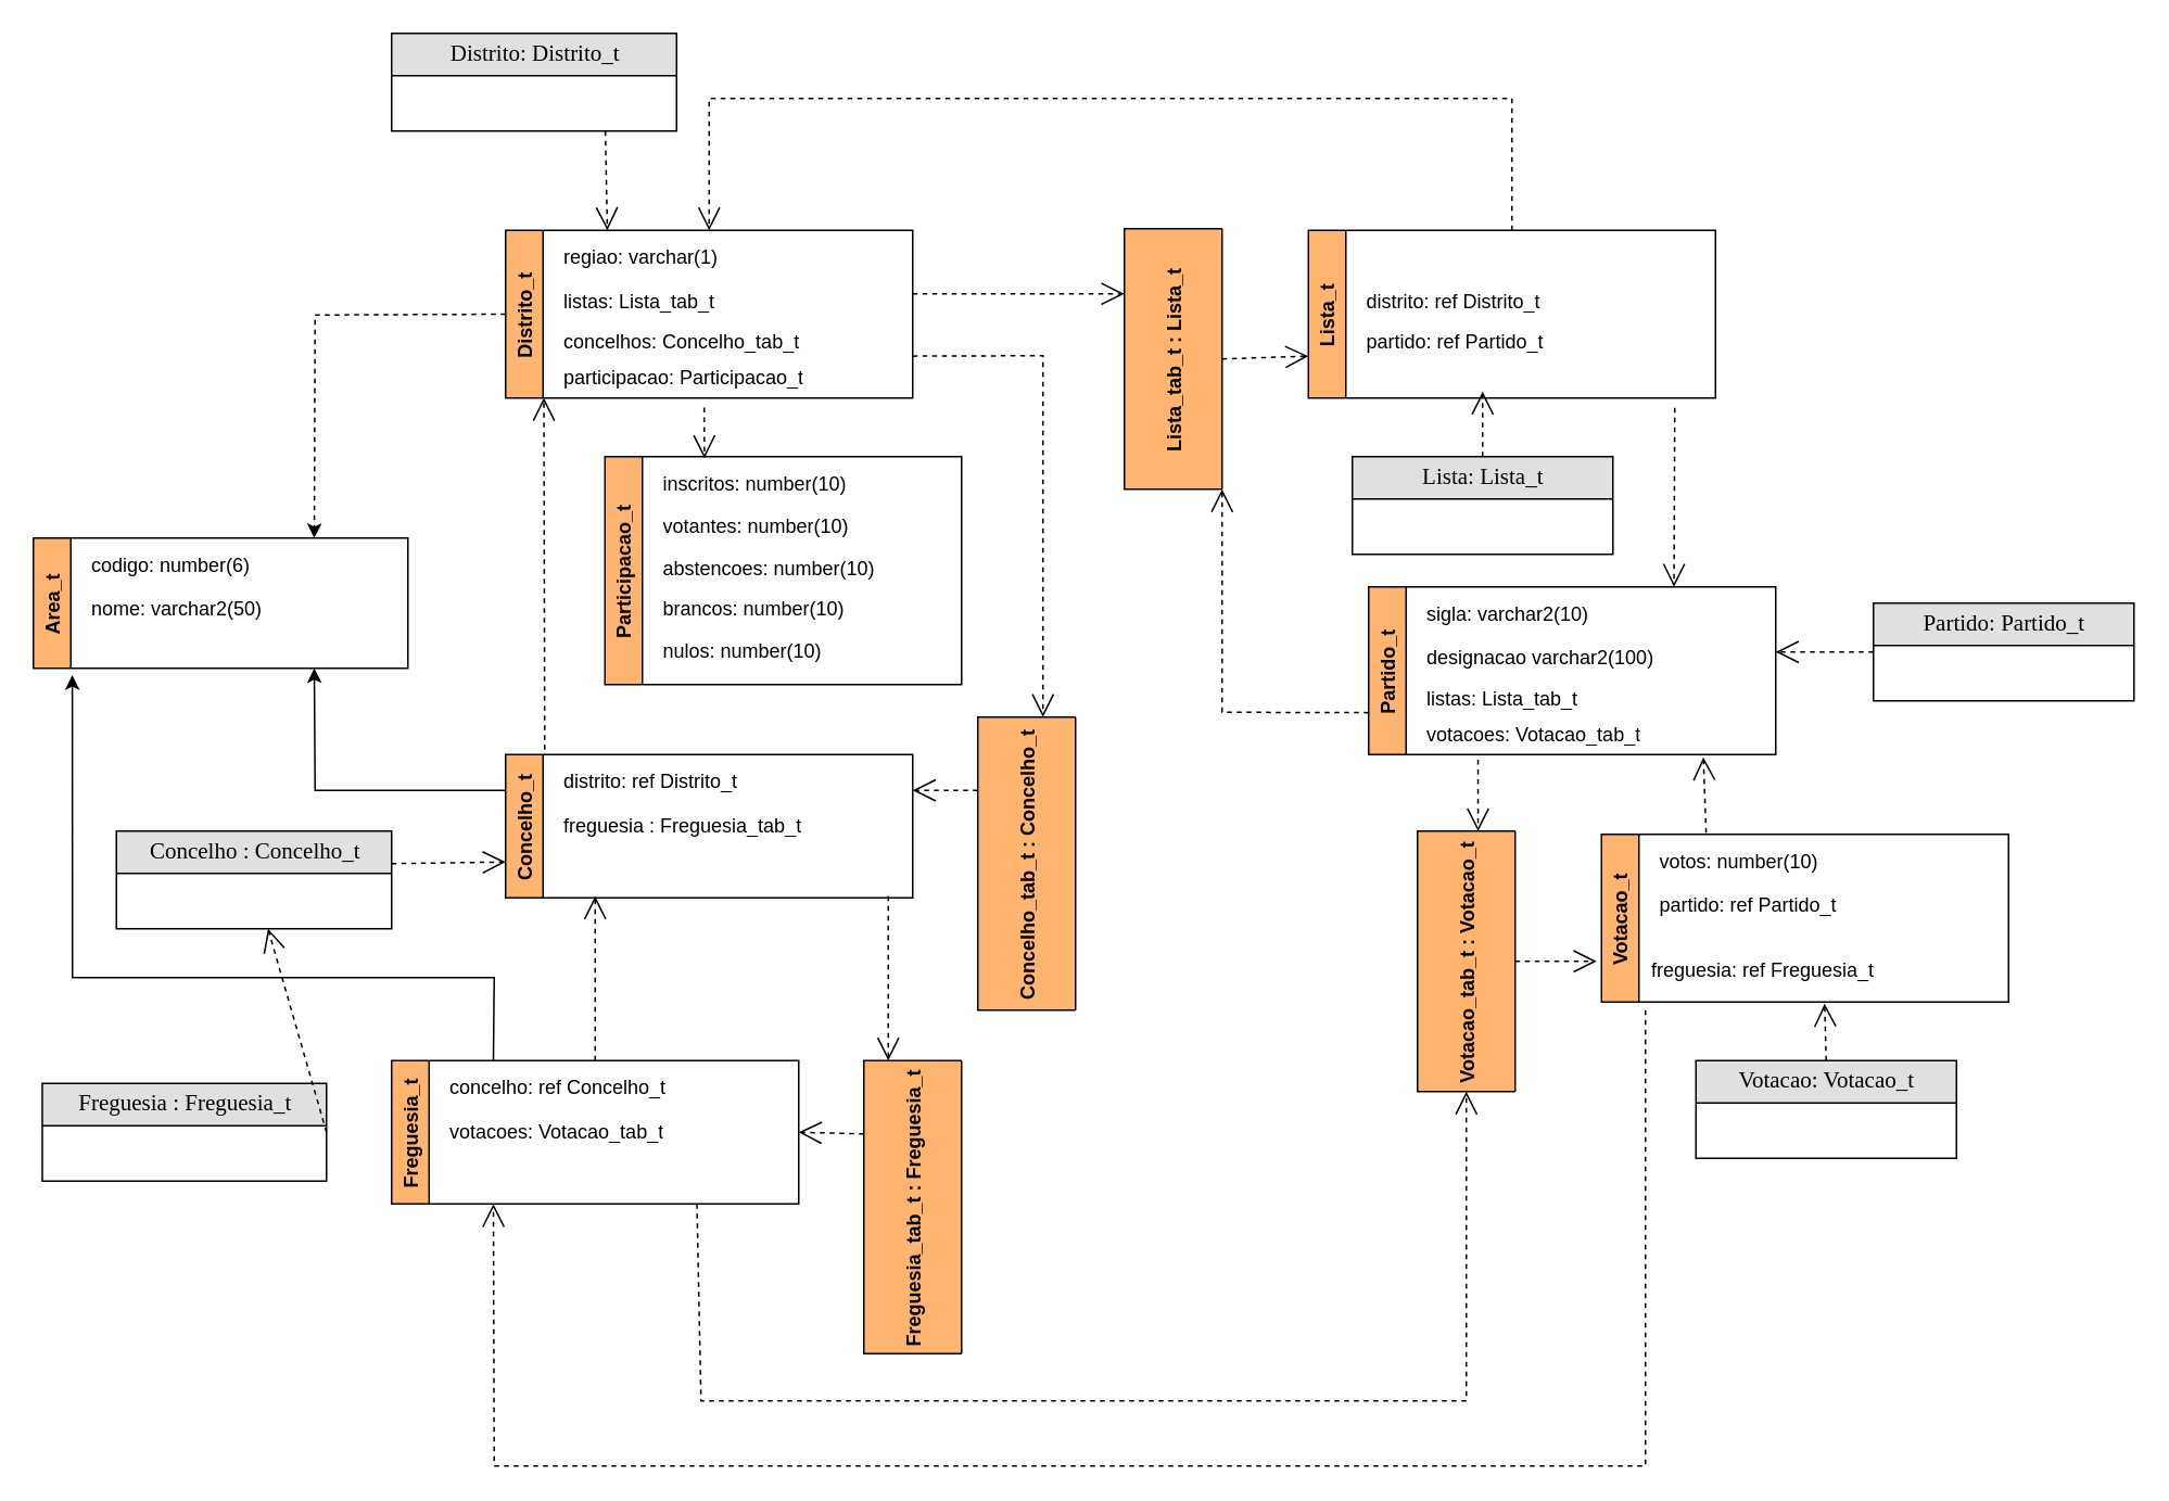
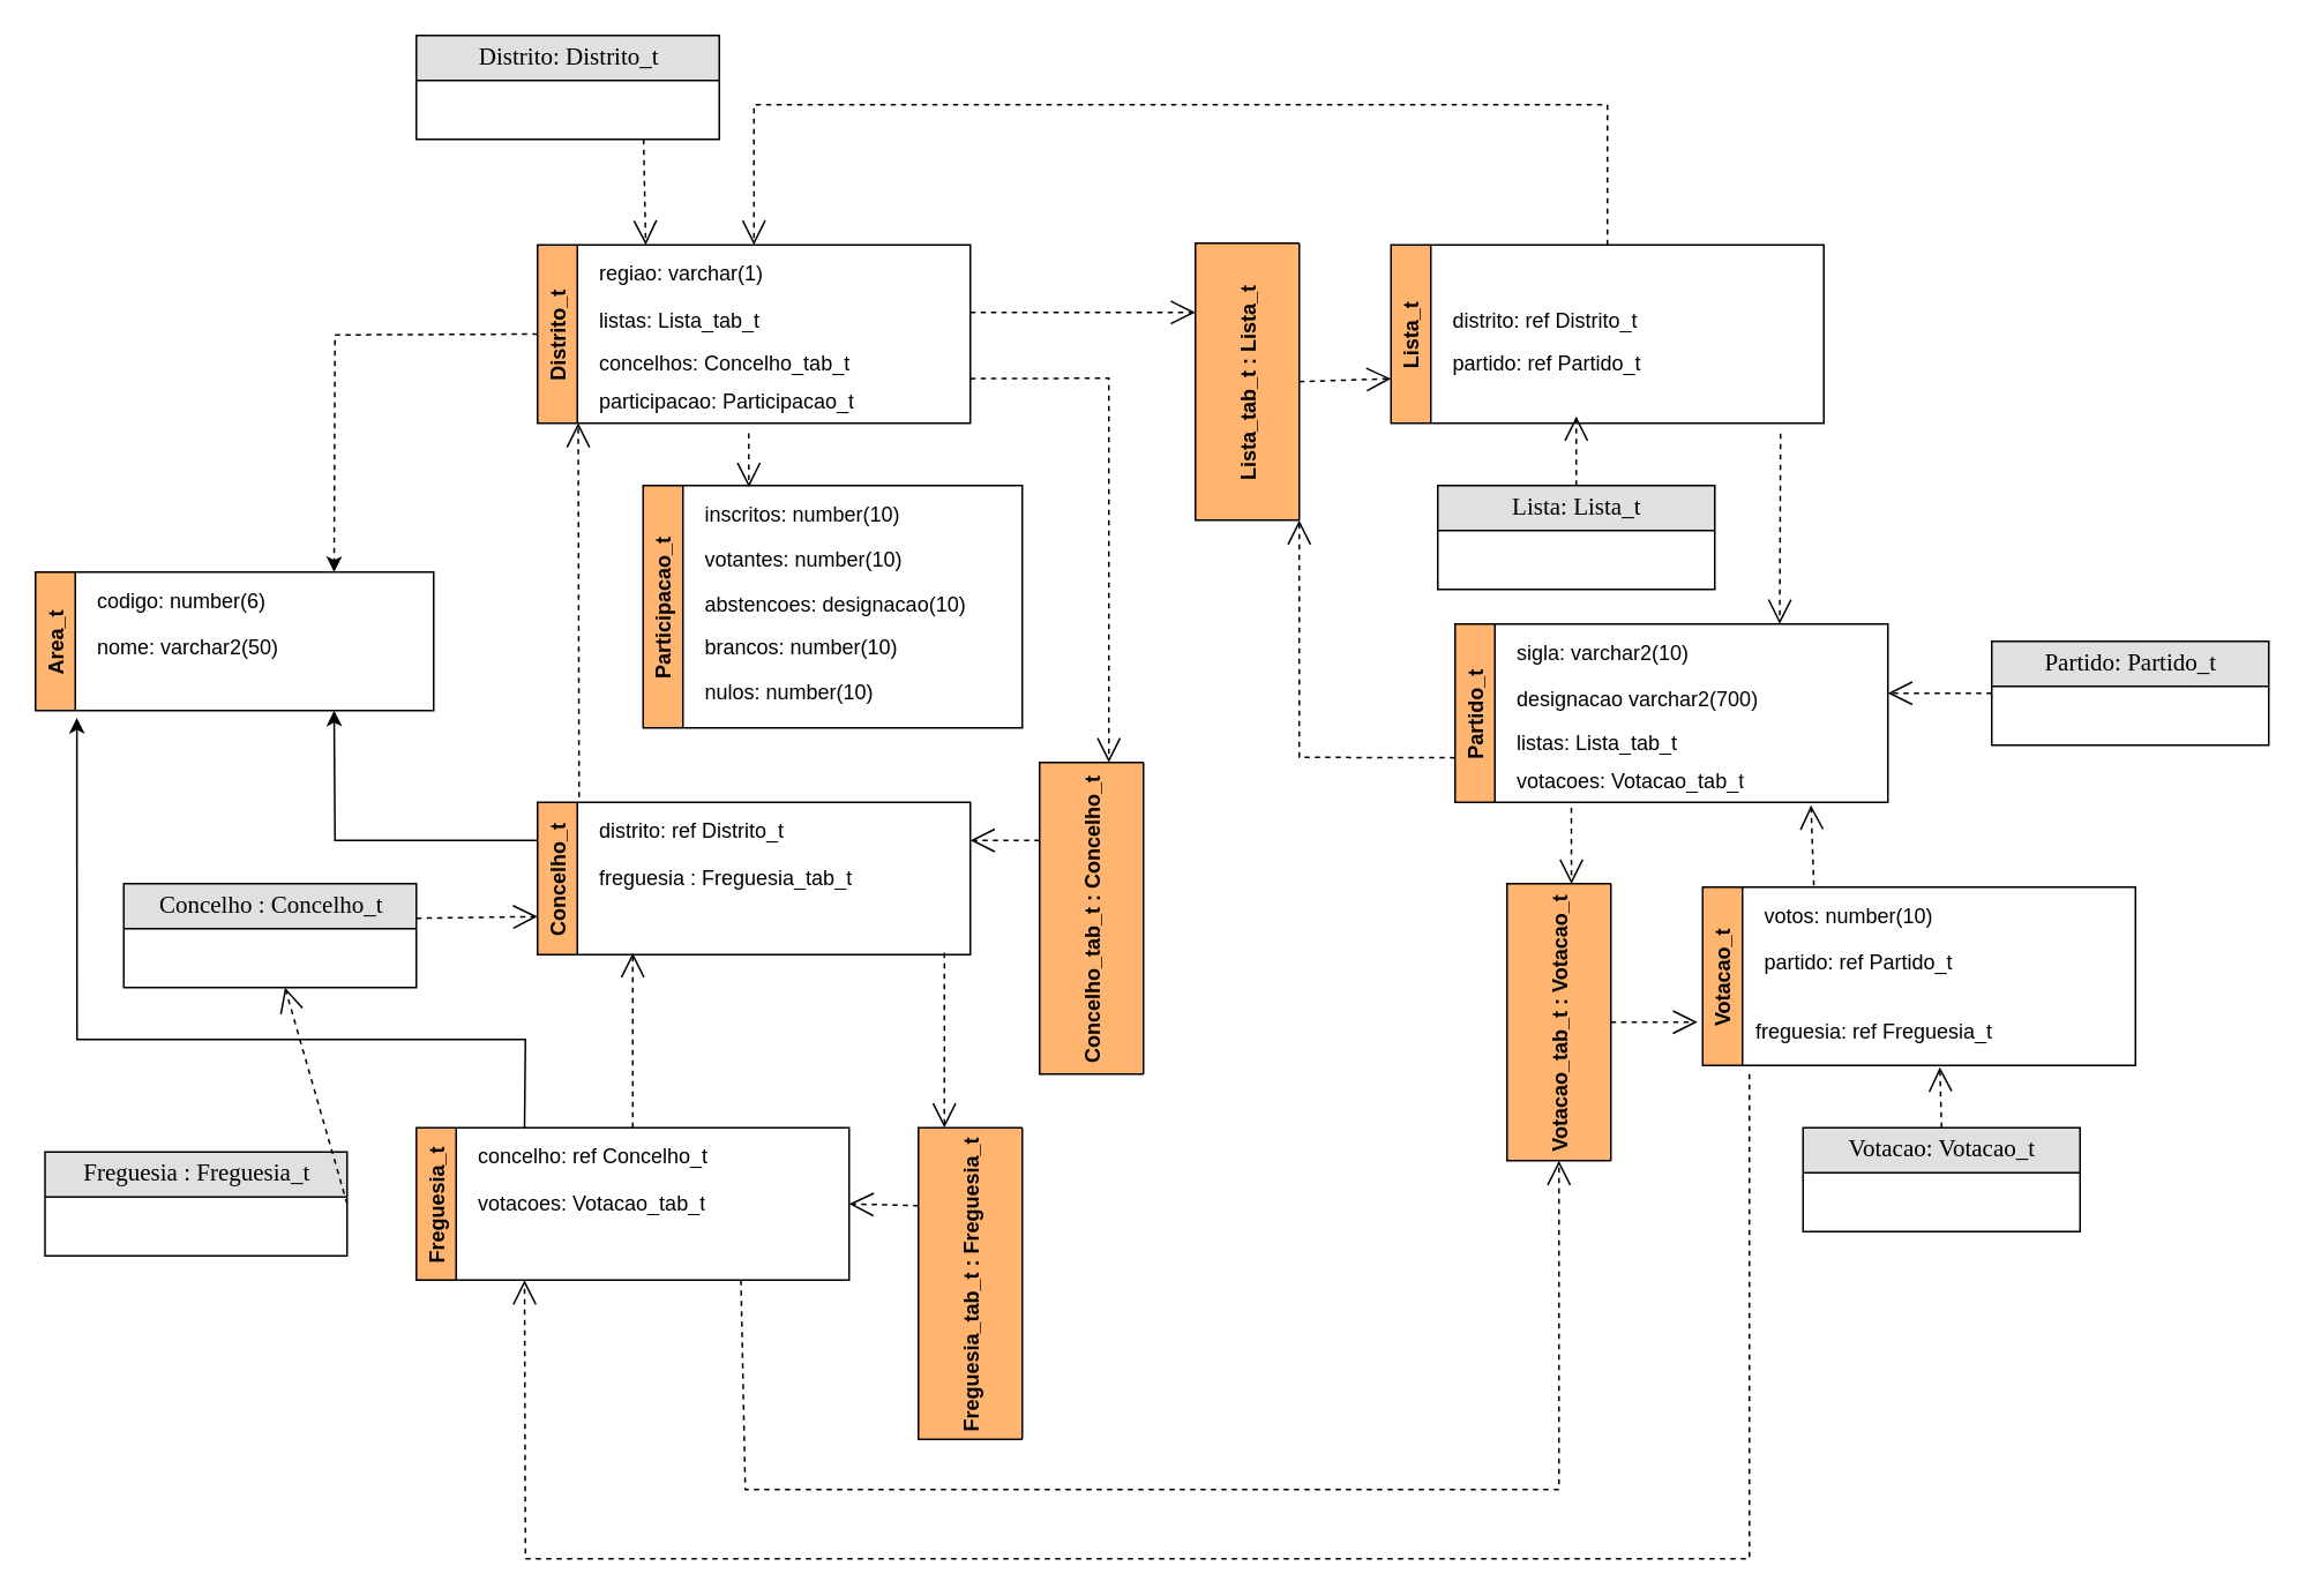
- <mxCell id="15" value="abstencoes: number(10)" style="shape=partialRectangle;top=0;left=0;right=0;bottom=0;html=1;align=left;verticalAlign=top;fillColor=none;spacingLeft=4;spacingRight=4;whiteSpace=wrap;overflow=hidden;rotatable=0;points=[[0,0.5],[1,0.5]];portConstraint=eastwest;dropTarget=0;" parent="11" vertex="1"><mxGeometry x="30" y="55" width="210" height="25" as="geometry" /></mxCell>
+ <mxCell id="15" value="abstencoes: designacao(10)" style="shape=partialRectangle;top=0;left=0;right=0;bottom=0;html=1;align=left;verticalAlign=top;fillColor=none;spacingLeft=4;spacingRight=4;whiteSpace=wrap;overflow=hidden;rotatable=0;points=[[0,0.5],[1,0.5]];portConstraint=eastwest;dropTarget=0;" parent="11" vertex="1"><mxGeometry x="30" y="55" width="210" height="25" as="geometry" /></mxCell>
- <mxCell id="27" value="designacao varchar2(100)" style="shape=partialRectangle;top=0;left=0;right=0;bottom=0;html=1;align=left;verticalAlign=top;fillColor=none;spacingLeft=4;spacingRight=4;whiteSpace=wrap;overflow=hidden;rotatable=0;points=[[0,0.5],[1,0.5]];portConstraint=eastwest;dropTarget=0;" vertex="1" parent="25"><mxGeometry x="30" y="30" width="210" height="25" as="geometry" /></mxCell>
+ <mxCell id="27" value="designacao varchar2(700)" style="shape=partialRectangle;top=0;left=0;right=0;bottom=0;html=1;align=left;verticalAlign=top;fillColor=none;spacingLeft=4;spacingRight=4;whiteSpace=wrap;overflow=hidden;rotatable=0;points=[[0,0.5],[1,0.5]];portConstraint=eastwest;dropTarget=0;" vertex="1" parent="25"><mxGeometry x="30" y="30" width="210" height="25" as="geometry" /></mxCell>
